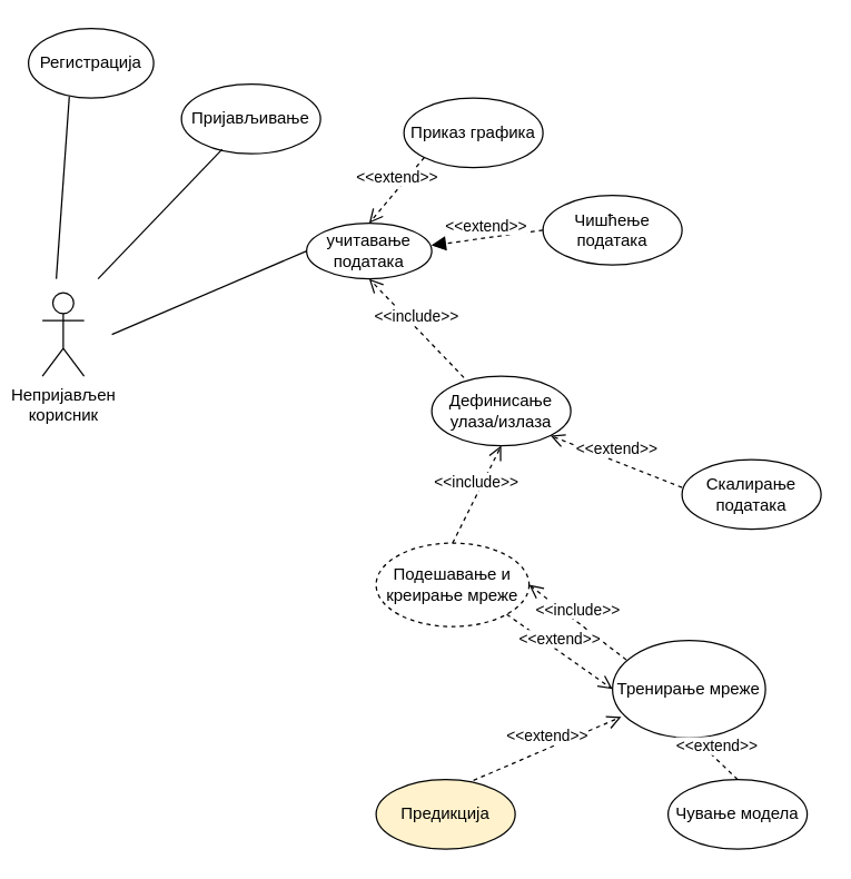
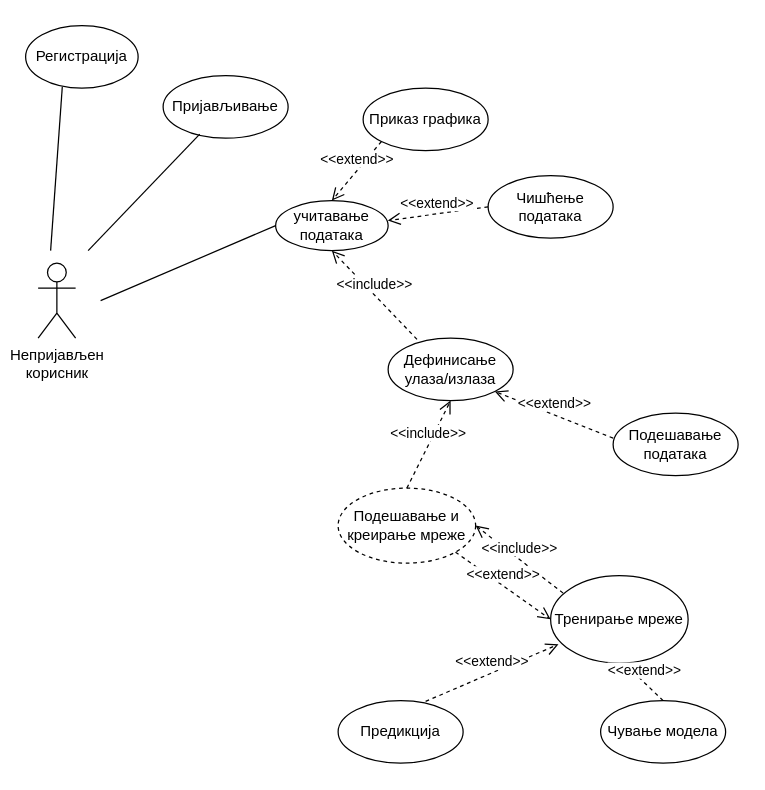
- <mxCell id="9" value="&amp;lt;&amp;lt;extend&amp;gt;&amp;gt;" style="html=1;verticalAlign=bottom;endArrow=block;dashed=1;endSize=8;rounded=0;exitX=0;exitY=0.5;exitDx=0;exitDy=0;entryX=0.997;entryY=0.399;entryDx=0;entryDy=0;entryPerimeter=0;" edge="1" parent="1" source="8" target="5"><mxGeometry relative="1" as="geometry"><mxPoint x="314.645" y="122.678" as="sourcePoint" /><mxPoint x="275" y="170" as="targetPoint" /></mxGeometry></mxCell>
+ <mxCell id="9" value="&amp;lt;&amp;lt;extend&amp;gt;&amp;gt;" style="html=1;verticalAlign=bottom;endArrow=open;dashed=1;endSize=8;rounded=0;exitX=0;exitY=0.5;exitDx=0;exitDy=0;entryX=0.997;entryY=0.399;entryDx=0;entryDy=0;entryPerimeter=0;" edge="1" parent="1" source="8" target="5"><mxGeometry relative="1" as="geometry"><mxPoint x="314.645" y="122.678" as="sourcePoint" /><mxPoint x="275" y="170" as="targetPoint" /></mxGeometry></mxCell>
- <mxCell id="12" value="Скалирање података" style="ellipse;whiteSpace=wrap;html=1;" vertex="1" parent="1"><mxGeometry x="490" y="330" width="100" height="50" as="geometry" /></mxCell>
+ <mxCell id="12" value="Подешавање података" style="ellipse;whiteSpace=wrap;html=1;" vertex="1" parent="1"><mxGeometry x="490" y="330" width="100" height="50" as="geometry" /></mxCell>
- <mxCell id="19" value="Предикција" style="ellipse;whiteSpace=wrap;html=1;fillColor=#fff2cc;" vertex="1" parent="1"><mxGeometry x="270" y="560" width="100" height="50" as="geometry" /></mxCell>
+ <mxCell id="19" value="Предикција" style="ellipse;whiteSpace=wrap;html=1;" vertex="1" parent="1"><mxGeometry x="270" y="560" width="100" height="50" as="geometry" /></mxCell>
